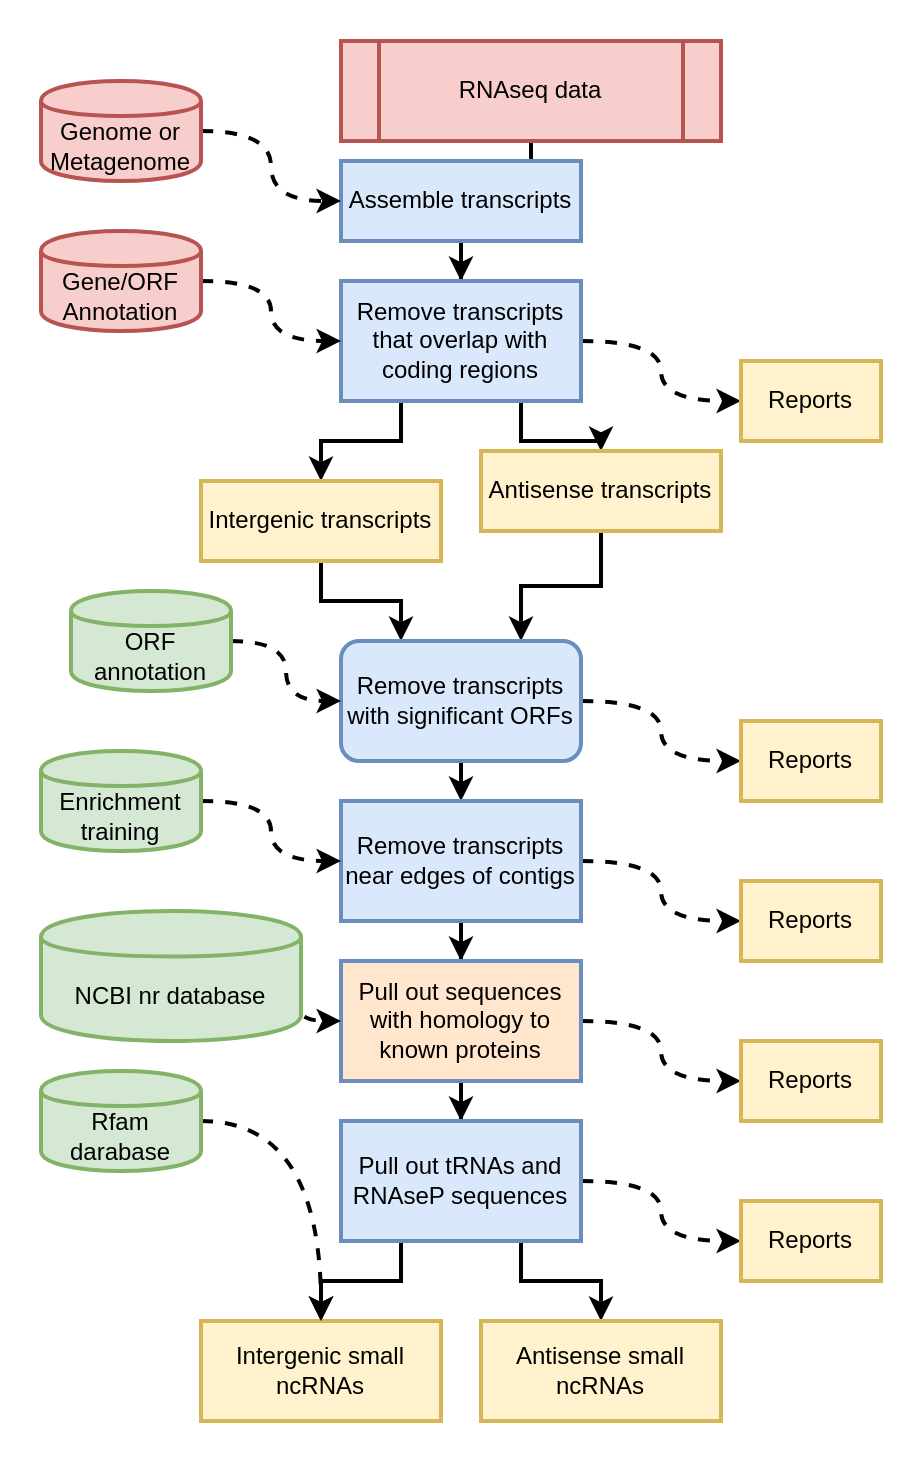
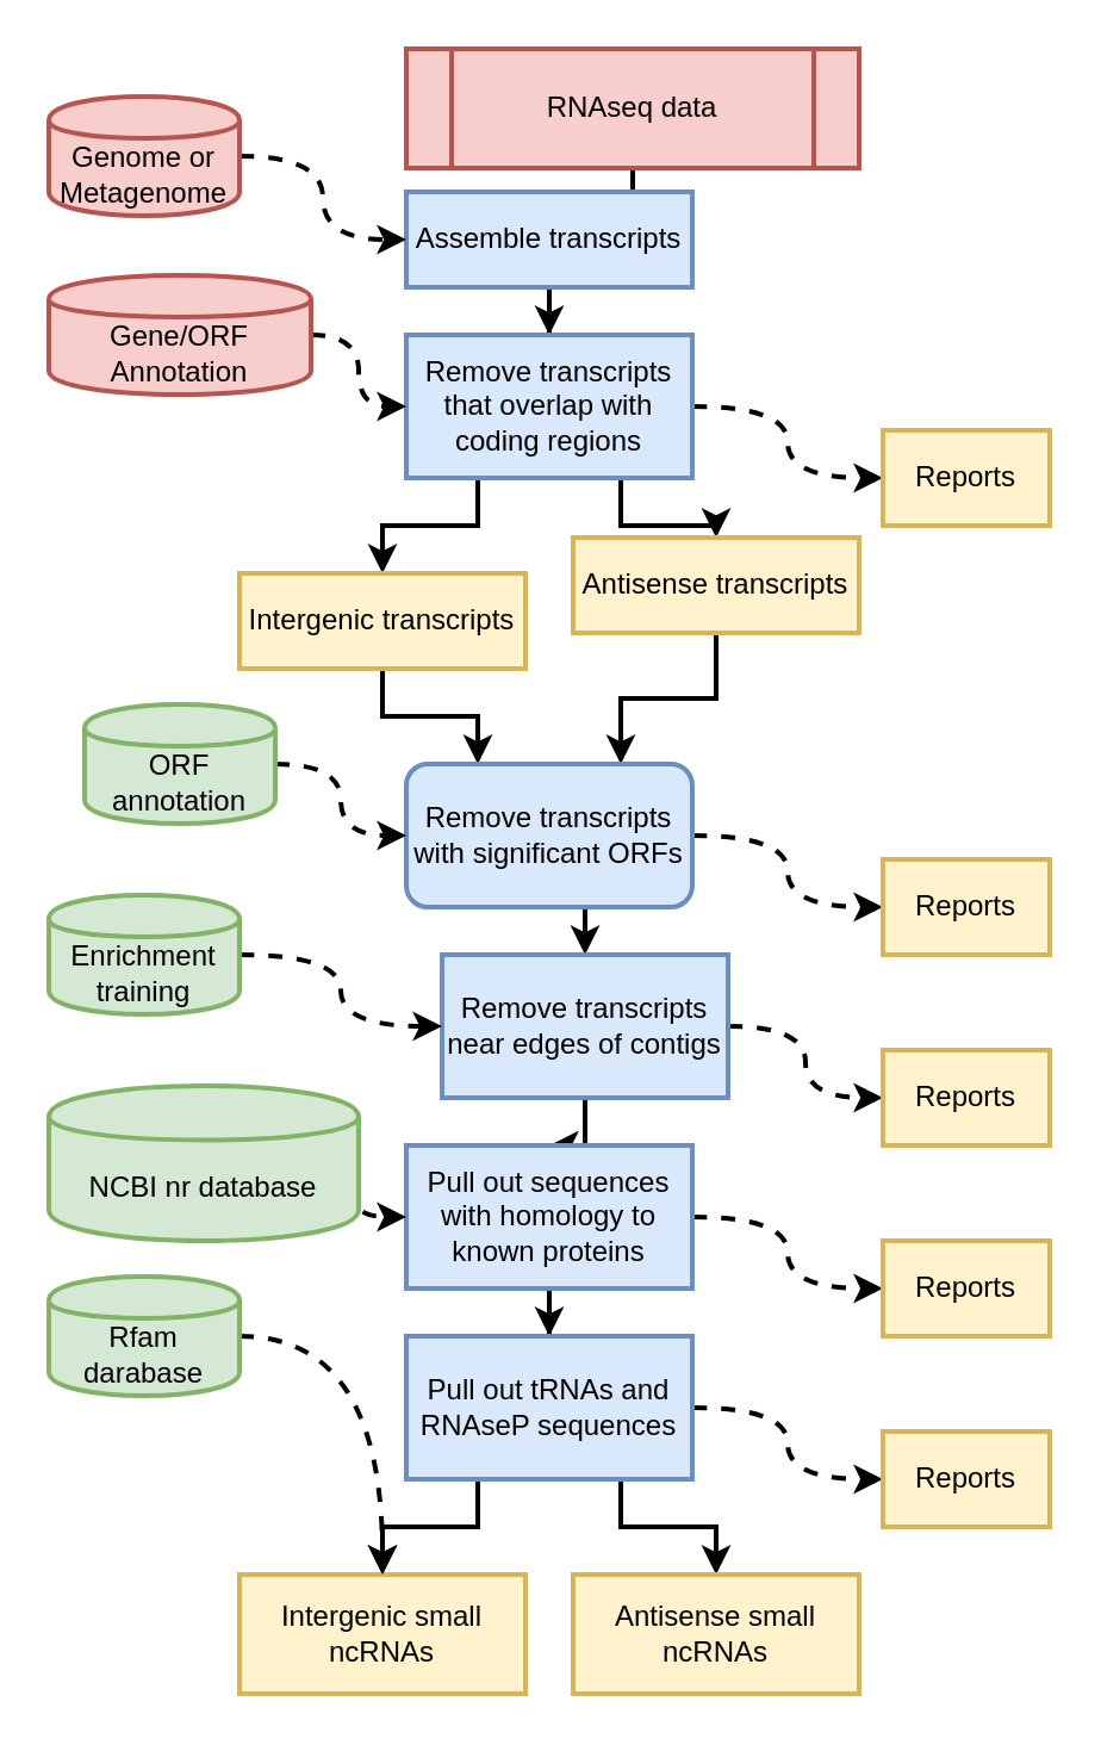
- <mxCell id="30" value="Gene/ORF Annotation" style="shape=cylinder;whiteSpace=wrap;html=1;boundedLbl=1;backgroundOutline=1;strokeWidth=2;fillColor=#f8cecc;strokeColor=#b85450;" vertex="1" parent="1"><mxGeometry x="20" y="115" width="80" height="50" as="geometry" /></mxCell>
+ <mxCell id="30" value="Gene/ORF Annotation" style="shape=cylinder;whiteSpace=wrap;html=1;boundedLbl=1;backgroundOutline=1;strokeWidth=2;fillColor=#f8cecc;strokeColor=#b85450;" vertex="1" parent="1"><mxGeometry x="20" y="115" width="110" height="50" as="geometry" /></mxCell>
- <mxCell id="19" value="Remove transcripts near edges of contigs" style="rounded=0;whiteSpace=wrap;html=1;fillColor=#dae8fc;strokeColor=#6c8ebf;strokeWidth=2;" vertex="1" parent="1"><mxGeometry x="170" y="400" width="120" height="60" as="geometry" /></mxCell>
+ <mxCell id="19" value="Remove transcripts near edges of contigs" style="rounded=0;whiteSpace=wrap;html=1;fillColor=#dae8fc;strokeColor=#6c8ebf;strokeWidth=2;" vertex="1" parent="1"><mxGeometry x="185" y="400" width="120" height="60" as="geometry" /></mxCell>
- <mxCell id="22" value="Pull out sequences with homology to known proteins" style="rounded=0;whiteSpace=wrap;html=1;fillColor=#ffe6cc;strokeColor=#6c8ebf;strokeWidth=2;" vertex="1" parent="1"><mxGeometry x="170" y="480" width="120" height="60" as="geometry" /></mxCell>
+ <mxCell id="22" value="Pull out sequences with homology to known proteins" style="rounded=0;whiteSpace=wrap;html=1;fillColor=#dae8fc;strokeColor=#6c8ebf;strokeWidth=2;" vertex="1" parent="1"><mxGeometry x="170" y="480" width="120" height="60" as="geometry" /></mxCell>
